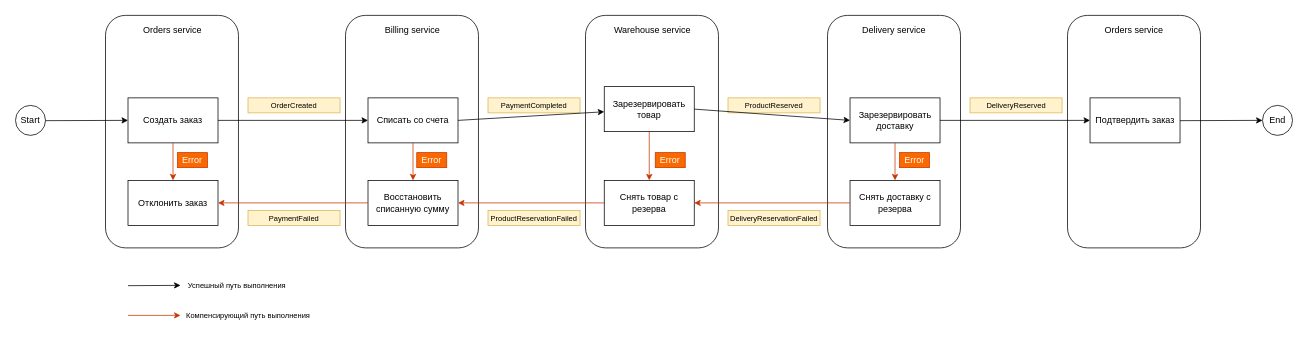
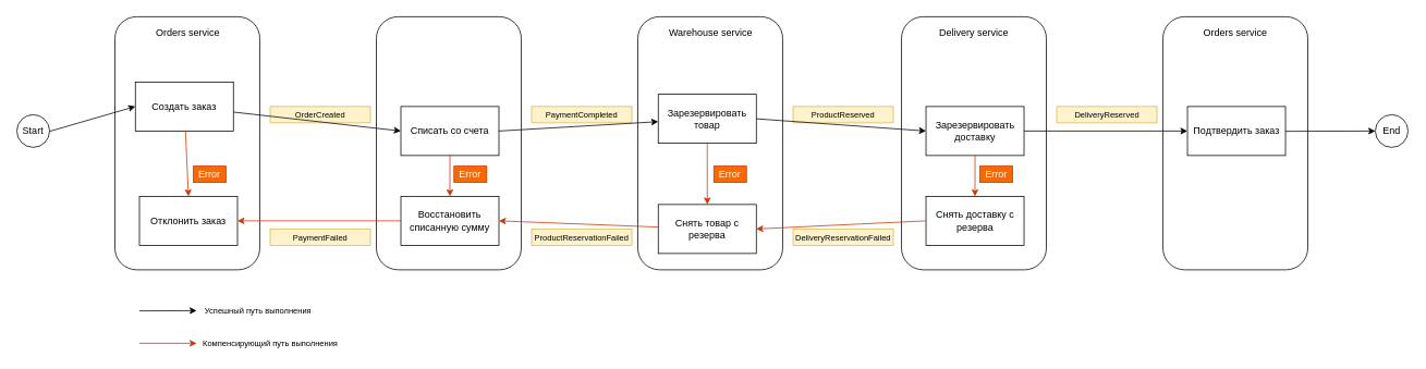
- <mxCell id="13" value="&lt;span style=&quot;font-size: 12px&quot;&gt;Billing&amp;nbsp;&lt;/span&gt;&lt;span style=&quot;font-size: 12px&quot;&gt;service&lt;/span&gt;" style="text;html=1;align=center;verticalAlign=middle;resizable=0;points=[];autosize=1;fontSize=10;" vertex="1" parent="11"><mxGeometry x="43.65" y="10" width="90" height="20" as="geometry" /></mxCell>
- <mxCell id="21" value="Создать заказ" style="rounded=0;whiteSpace=wrap;html=1;" vertex="1" parent="1"><mxGeometry x="170" y="130" width="120" height="60" as="geometry" /></mxCell>
+ <mxCell id="21" value="Создать заказ" style="rounded=0;whiteSpace=wrap;html=1;" vertex="1" parent="1"><mxGeometry x="165" y="100" width="120" height="60" as="geometry" /></mxCell>
- <mxCell id="41" value="Снять товар с резерва" style="rounded=0;whiteSpace=wrap;html=1;" vertex="1" parent="1"><mxGeometry x="805" y="240" width="120" height="60" as="geometry" /></mxCell>
+ <mxCell id="41" value="Снять товар с резерва" style="rounded=0;whiteSpace=wrap;html=1;" vertex="1" parent="1"><mxGeometry x="805" y="250" width="120" height="60" as="geometry" /></mxCell>
